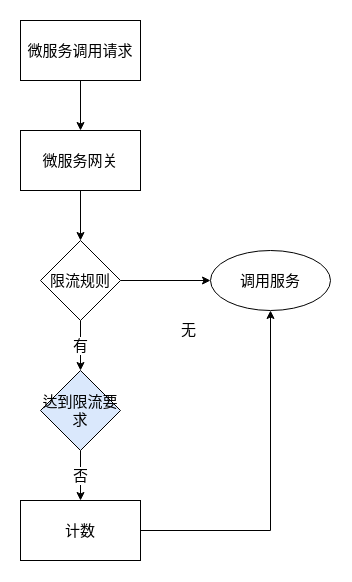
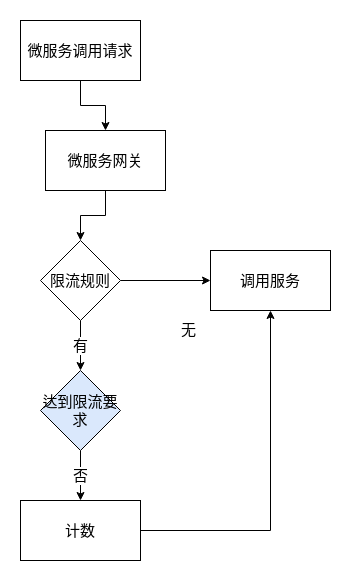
- <mxCell id="5" value="微服务网关" style="rounded=0;whiteSpace=wrap;html=1;fontSize=15;" parent="1" vertex="1"><mxGeometry x="20" y="130" width="120" height="60" as="geometry" /></mxCell>
+ <mxCell id="5" value="微服务网关" style="rounded=0;whiteSpace=wrap;html=1;fontSize=15;" parent="1" vertex="1"><mxGeometry x="45" y="130" width="120" height="60" as="geometry" /></mxCell>
- <mxCell id="10" value="调用服务" style="ellipse;whiteSpace=wrap;html=1;fontSize=15;" parent="1" vertex="1"><mxGeometry x="210" y="250" width="120" height="60" as="geometry" /></mxCell>
+ <mxCell id="10" value="调用服务" style="rounded=0;whiteSpace=wrap;html=1;fontSize=15;" parent="1" vertex="1"><mxGeometry x="210" y="250" width="120" height="60" as="geometry" /></mxCell>
